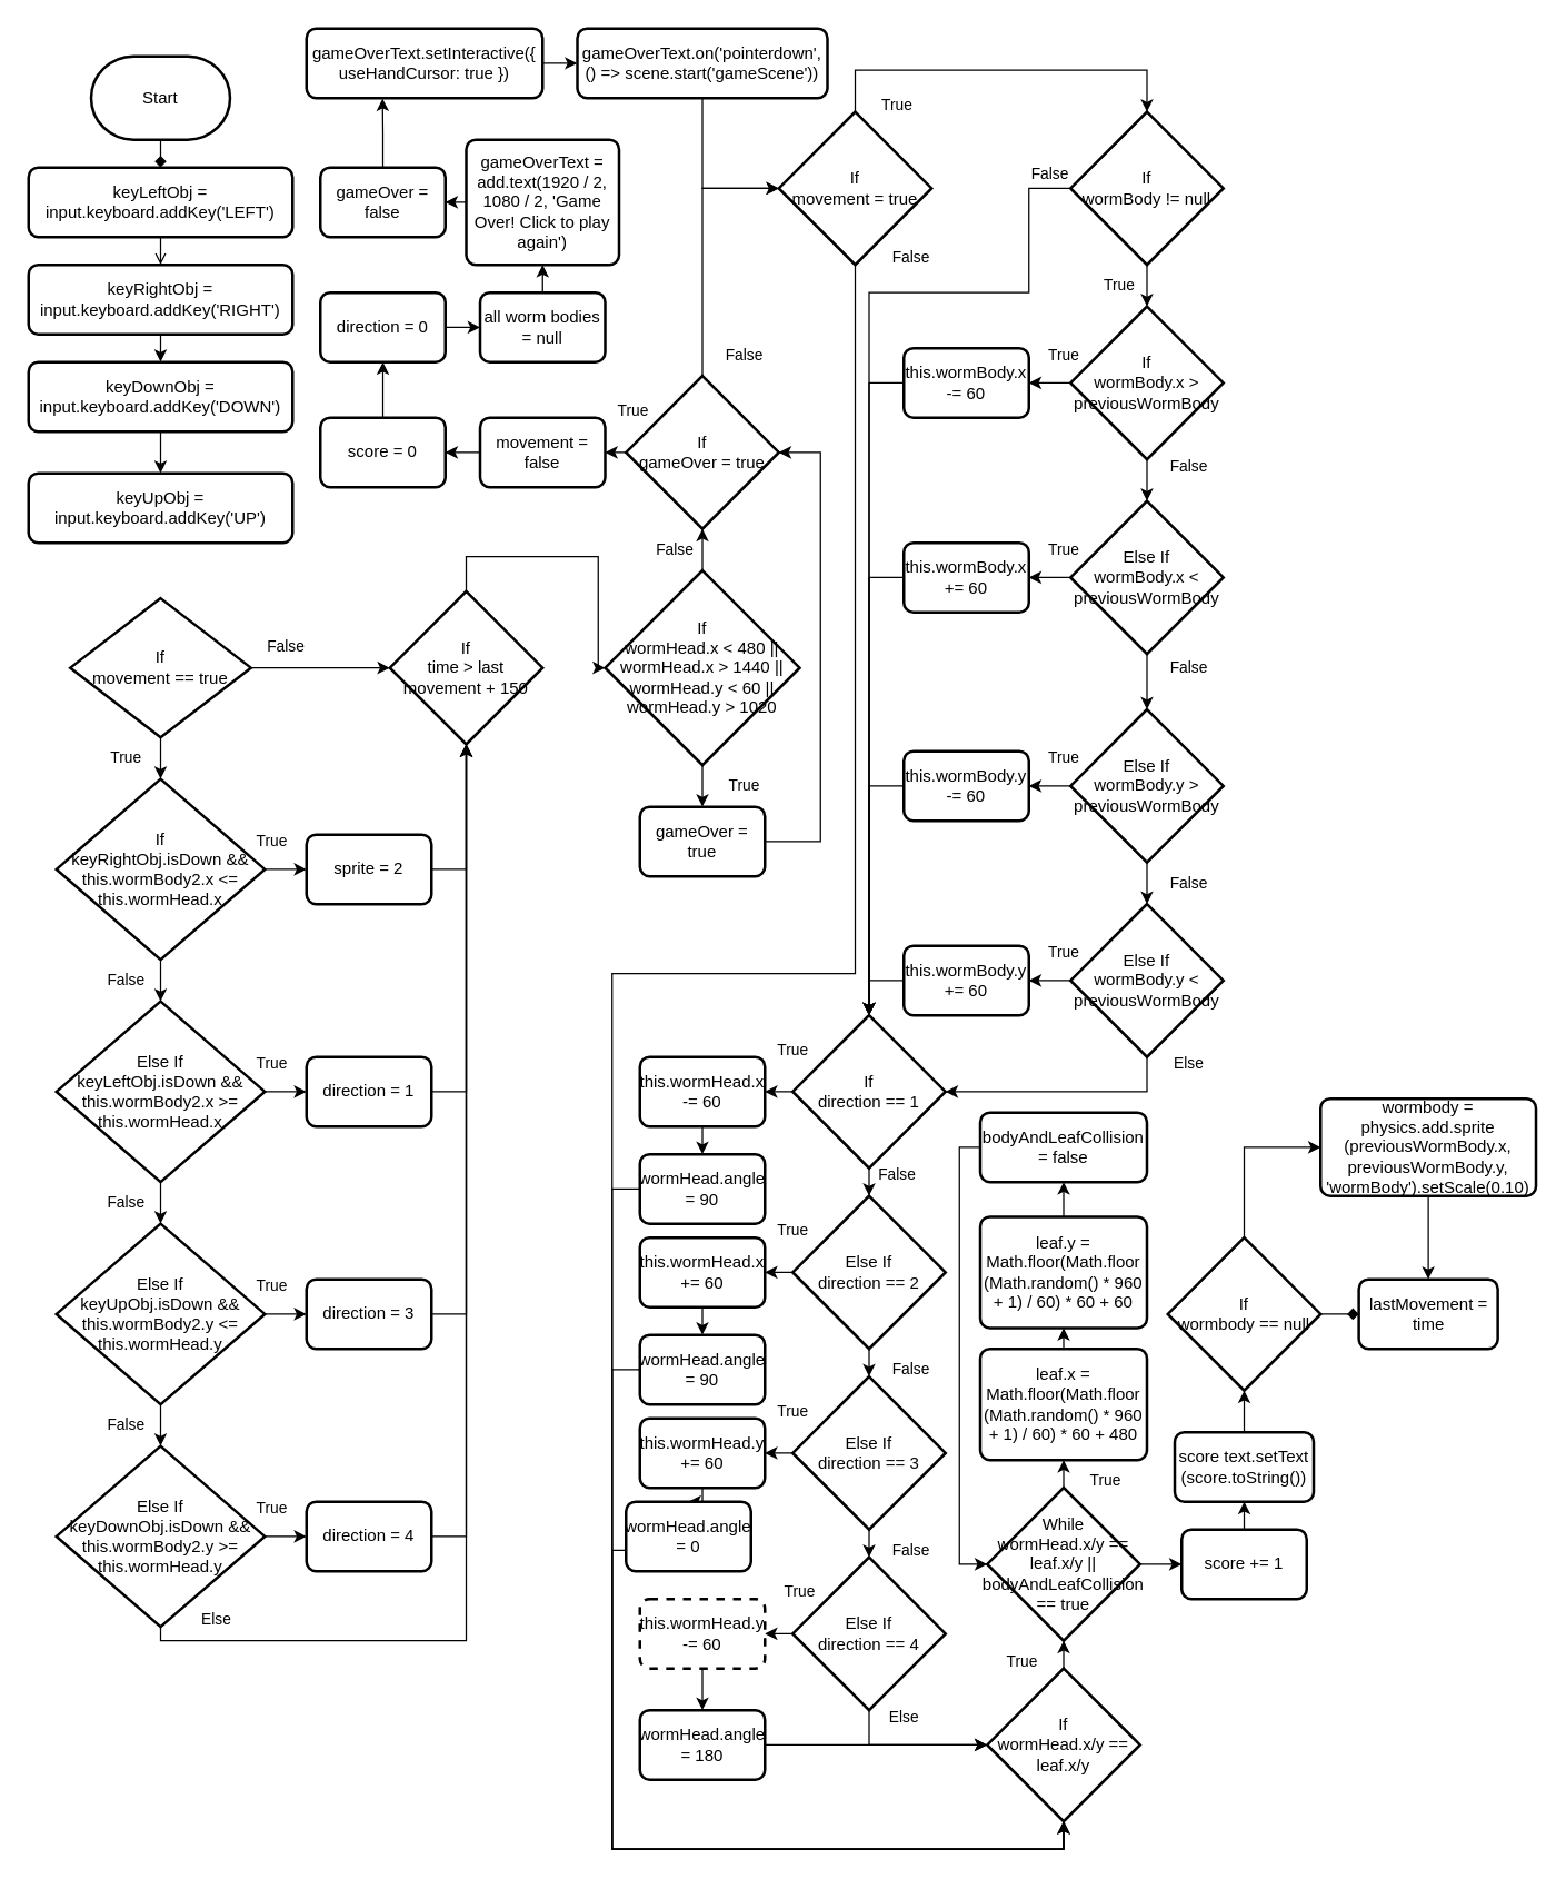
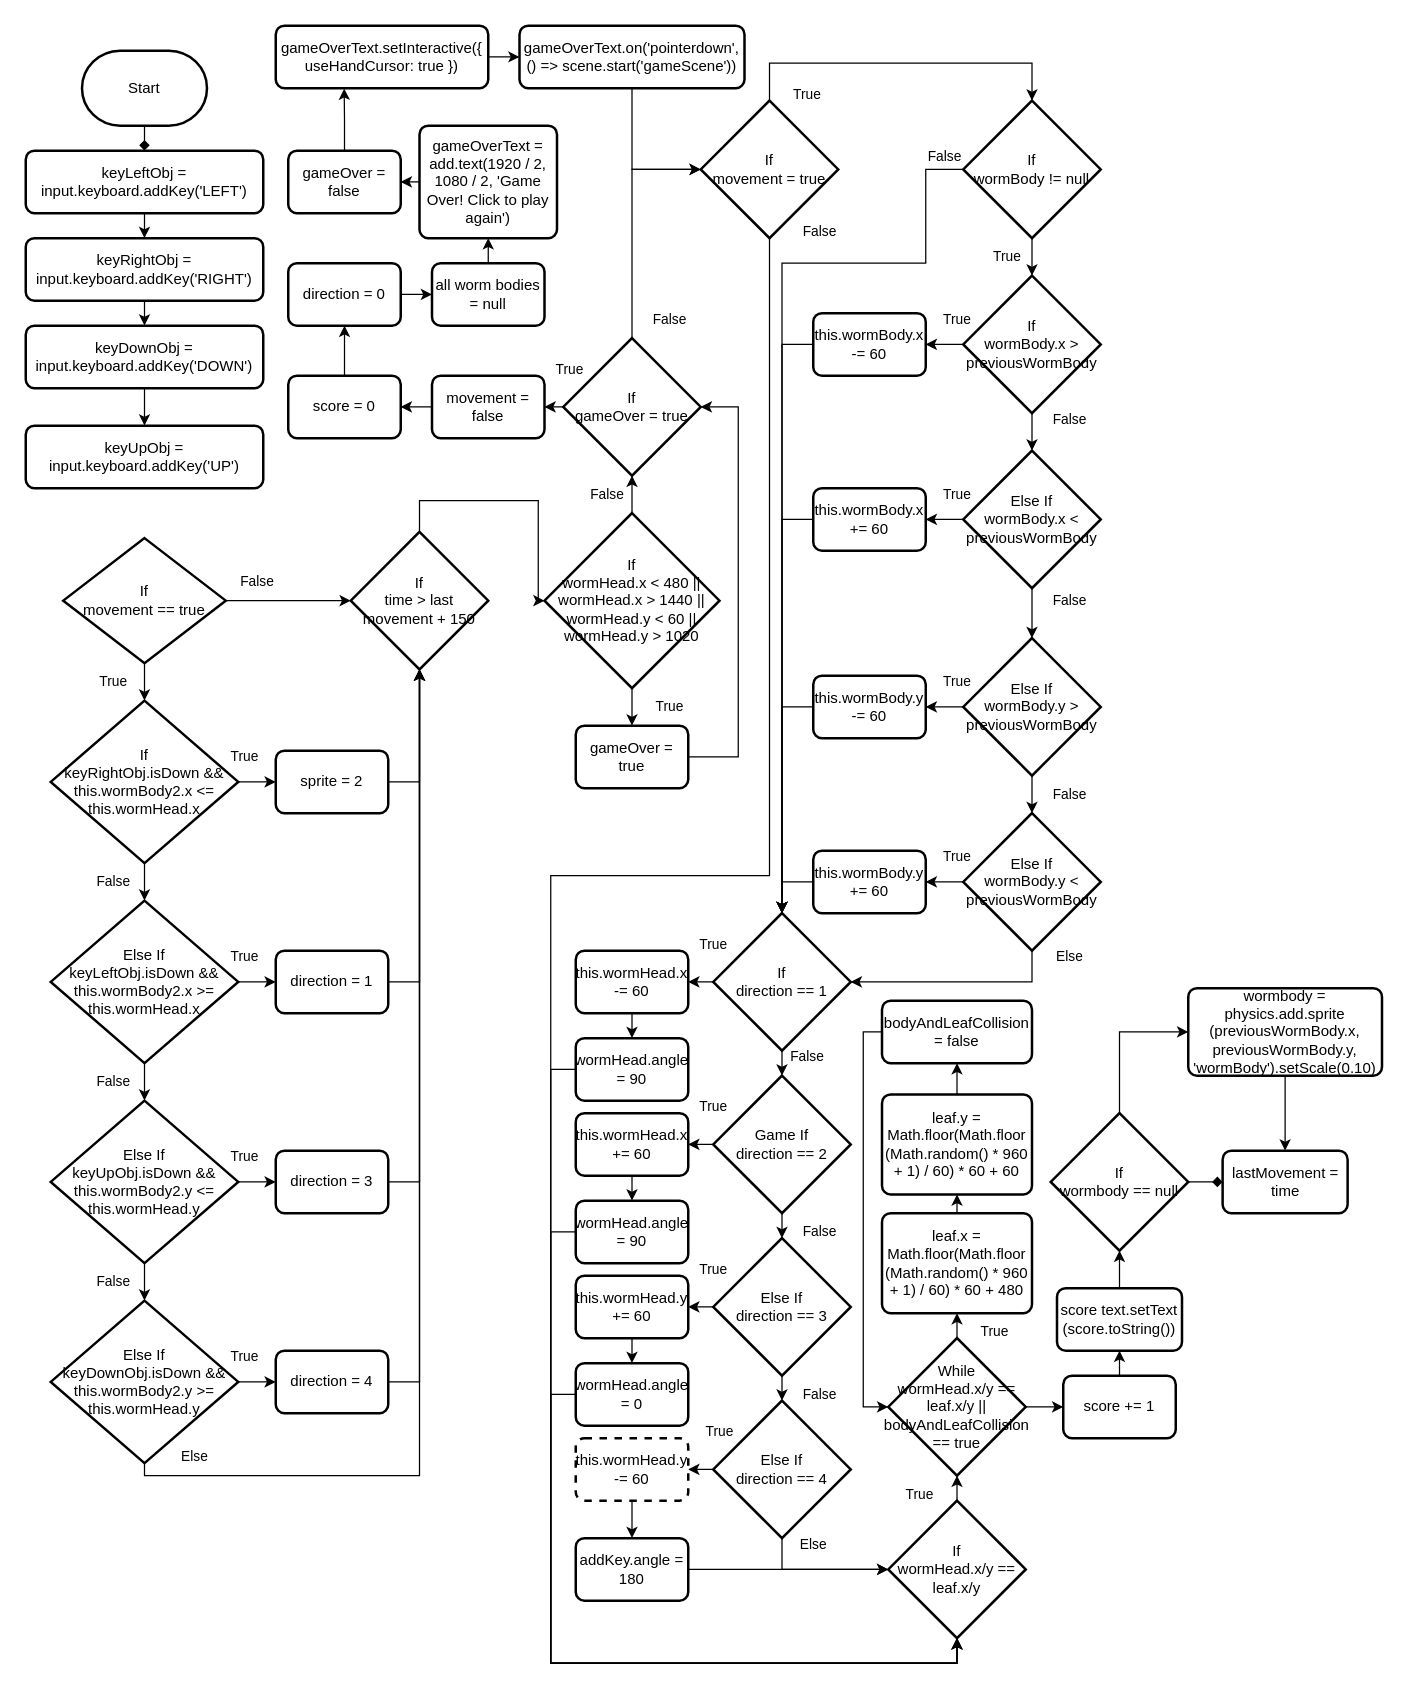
- <mxCell id="4" style="edgeStyle=none;html=1;entryX=0.5;entryY=0;entryDx=0;entryDy=0;endArrow=open;" parent="1" source="5" target="7" edge="1"><mxGeometry relative="1" as="geometry" /></mxCell>
+ <mxCell id="4" style="edgeStyle=none;html=1;entryX=0.5;entryY=0;entryDx=0;entryDy=0;" parent="1" source="5" target="7" edge="1"><mxGeometry relative="1" as="geometry" /></mxCell>
- <mxCell id="117" value="Else If&lt;div&gt;direction == 2&lt;/div&gt;" style="strokeWidth=2;html=1;shape=mxgraph.flowchart.decision;whiteSpace=wrap;" parent="1" vertex="1"><mxGeometry x="570" y="860" width="110" height="110" as="geometry" /></mxCell>
+ <mxCell id="117" value="Game If&lt;div&gt;direction == 2&lt;/div&gt;" style="strokeWidth=2;html=1;shape=mxgraph.flowchart.decision;whiteSpace=wrap;" parent="1" vertex="1"><mxGeometry x="570" y="860" width="110" height="110" as="geometry" /></mxCell>
- <mxCell id="127" value="wormHead.angle = 0" style="rounded=1;whiteSpace=wrap;html=1;absoluteArcSize=1;arcSize=14;strokeWidth=2;" parent="1" vertex="1"><mxGeometry x="450" y="1080" width="90" height="50" as="geometry" /></mxCell>
+ <mxCell id="127" value="wormHead.angle = 0" style="rounded=1;whiteSpace=wrap;html=1;absoluteArcSize=1;arcSize=14;strokeWidth=2;" parent="1" vertex="1"><mxGeometry x="460" y="1090" width="90" height="50" as="geometry" /></mxCell>
- <mxCell id="133" value="wormHead.angle = 180" style="rounded=1;whiteSpace=wrap;html=1;absoluteArcSize=1;arcSize=14;strokeWidth=2;" parent="1" vertex="1"><mxGeometry x="460" y="1230" width="90" height="50" as="geometry" /></mxCell>
+ <mxCell id="133" value="addKey.angle = 180" style="rounded=1;whiteSpace=wrap;html=1;absoluteArcSize=1;arcSize=14;strokeWidth=2;" parent="1" vertex="1"><mxGeometry x="460" y="1230" width="90" height="50" as="geometry" /></mxCell>
